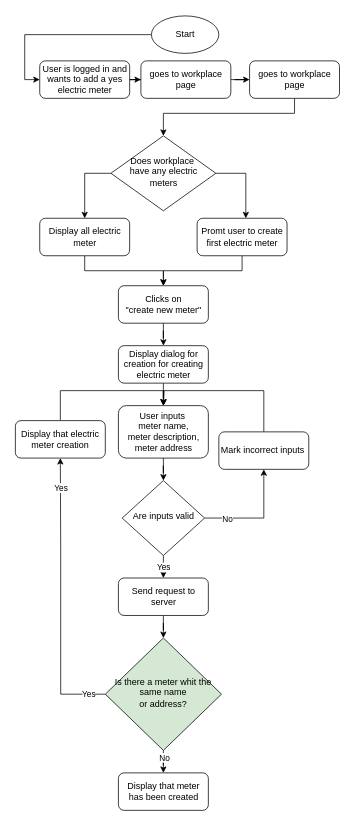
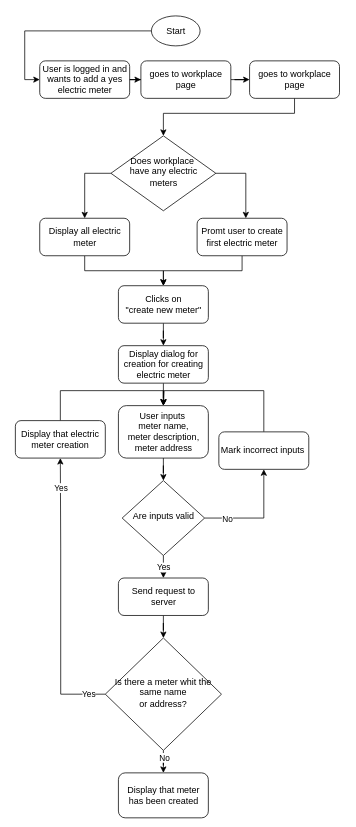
- <mxCell id="8" value="Start" style="ellipse;whiteSpace=wrap;html=1;" vertex="1" parent="1"><mxGeometry x="201.5" y="20" width="90" height="50" as="geometry" /></mxCell>
+ <mxCell id="8" value="Start" style="ellipse;whiteSpace=wrap;html=1;" vertex="1" parent="1"><mxGeometry x="201.5" y="20" width="65" height="40" as="geometry" /></mxCell>
- <mxCell id="37" value="Is there а meter whit the same name&lt;div&gt;or address?&lt;/div&gt;" style="rhombus;whiteSpace=wrap;html=1;shadow=0;fontFamily=Helvetica;fontSize=12;align=center;strokeWidth=1;spacing=6;spacingTop=-4;fillColor=#d5e8d4;" vertex="1" parent="1"><mxGeometry x="140" y="850" width="155" height="150" as="geometry" /></mxCell>
+ <mxCell id="37" value="Is there а meter whit the same name&lt;div&gt;or address?&lt;/div&gt;" style="rhombus;whiteSpace=wrap;html=1;shadow=0;fontFamily=Helvetica;fontSize=12;align=center;strokeWidth=1;spacing=6;spacingTop=-4;" vertex="1" parent="1"><mxGeometry x="140" y="850" width="155" height="150" as="geometry" /></mxCell>
- <mxCell id="40" value="Display that meter has been created" style="rounded=1;whiteSpace=wrap;html=1;fontSize=12;glass=0;strokeWidth=1;shadow=0;" vertex="1" parent="1"><mxGeometry x="157.5" y="1030" width="120" height="50" as="geometry" /></mxCell>
+ <mxCell id="40" value="Display that meter has been created" style="rounded=1;whiteSpace=wrap;html=1;fontSize=12;glass=0;strokeWidth=1;shadow=0;" vertex="1" parent="1"><mxGeometry x="157.5" y="1030" width="120" height="60" as="geometry" /></mxCell>
